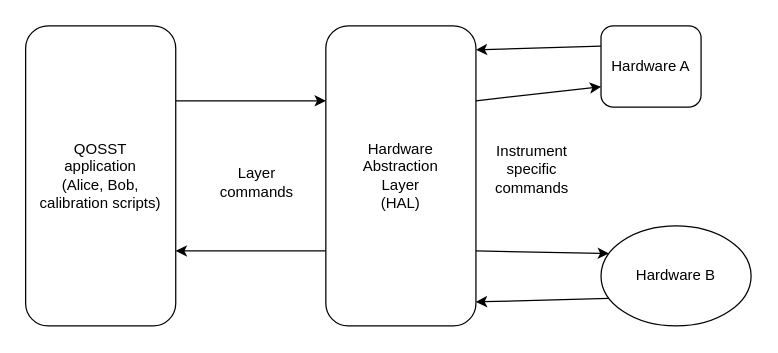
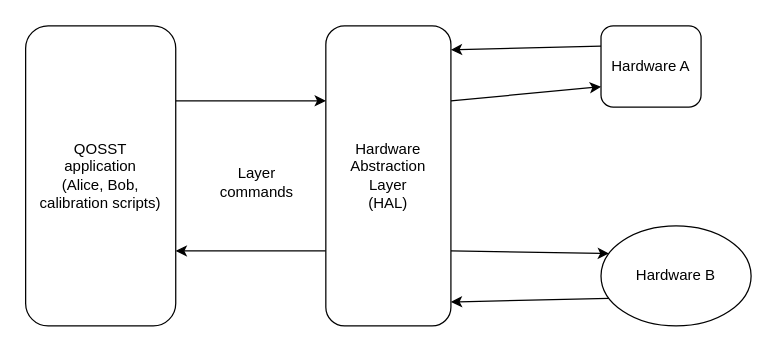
- <mxCell id="13" value="Instrument specific commands" style="text;html=1;strokeColor=none;fillColor=none;align=center;verticalAlign=middle;whiteSpace=wrap;rounded=0;" vertex="1" parent="1"><mxGeometry x="380" y="90" width="90" height="90" as="geometry" /></mxCell>
- <mxCell id="5" value="Hardware&lt;br&gt;Abstraction&lt;br&gt;Layer&lt;br&gt;(HAL)" style="rounded=1;whiteSpace=wrap;html=1;points=[[0,0,0,0,0],[0,0.25,0,0,0],[0,0.5,0,0,0],[0,0.75,0,0,0],[0,1,0,0,0],[0.25,0,0,0,0],[0.25,1,0,0,0],[0.5,0,0,0,0],[0.5,1,0,0,0],[0.75,0,0,0,0],[0.75,1,0,0,0],[1,0,0,0,0],[1,0.08,0,0,0],[1,0.15,0,0,0],[1,0.23,0,0,0],[1,0.25,0,0,0],[1,0.31,0,0,0],[1,0.38,0,0,0],[1,0.46,0,0,0],[1,0.5,0,0,0],[1,0.54,0,0,0],[1,0.62,0,0,0],[1,0.69,0,0,0],[1,0.75,0,0,0],[1,0.77,0,0,0],[1,0.85,0,0,0],[1,0.92,0,0,0],[1,1,0,0,0]];" vertex="1" parent="1"><mxGeometry x="260" y="20" width="120" height="240" as="geometry" /></mxCell>
+ <mxCell id="5" value="Hardware&lt;br&gt;Abstraction&lt;br&gt;Layer&lt;br&gt;(HAL)" style="rounded=1;whiteSpace=wrap;html=1;points=[[0,0,0,0,0],[0,0.25,0,0,0],[0,0.5,0,0,0],[0,0.75,0,0,0],[0,1,0,0,0],[0.25,0,0,0,0],[0.25,1,0,0,0],[0.5,0,0,0,0],[0.5,1,0,0,0],[0.75,0,0,0,0],[0.75,1,0,0,0],[1,0,0,0,0],[1,0.08,0,0,0],[1,0.15,0,0,0],[1,0.23,0,0,0],[1,0.25,0,0,0],[1,0.31,0,0,0],[1,0.38,0,0,0],[1,0.46,0,0,0],[1,0.5,0,0,0],[1,0.54,0,0,0],[1,0.62,0,0,0],[1,0.69,0,0,0],[1,0.75,0,0,0],[1,0.77,0,0,0],[1,0.85,0,0,0],[1,0.92,0,0,0],[1,1,0,0,0]];" vertex="1" parent="1"><mxGeometry x="260" y="20" width="100" height="240" as="geometry" /></mxCell>
